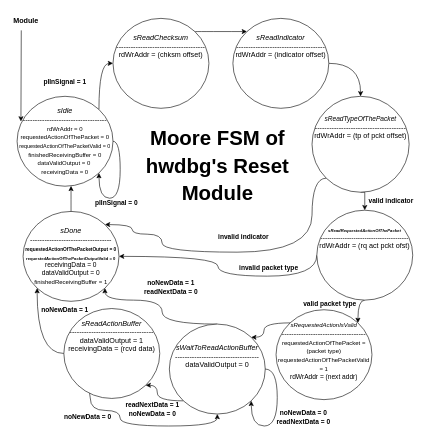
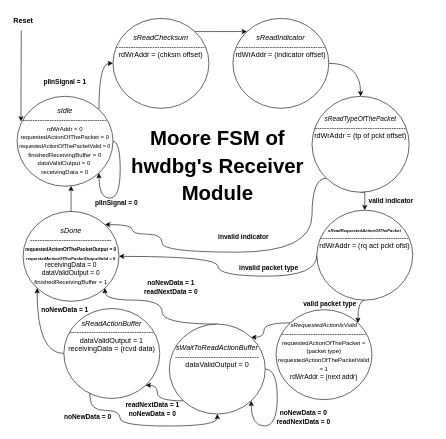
- <mxCell id="17" value="&lt;b&gt;Module&lt;/b&gt;" style="text;html=1;align=left;verticalAlign=middle;whiteSpace=wrap;rounded=0;" parent="1" vertex="1"><mxGeometry x="20" y="20" width="60" height="30" as="geometry" /></mxCell>
+ <mxCell id="17" value="&lt;b&gt;Reset&lt;/b&gt;" style="text;html=1;align=left;verticalAlign=middle;whiteSpace=wrap;rounded=0;" parent="1" vertex="1"><mxGeometry x="20" y="20" width="60" height="30" as="geometry" /></mxCell>
- <mxCell id="22" value="&lt;font style=&quot;font-size: 34px;&quot;&gt;Moore FSM of hwdbg's Reset Module&lt;/font&gt;" style="text;html=1;align=center;verticalAlign=middle;whiteSpace=wrap;rounded=0;fontStyle=1;fontSize=38;" parent="1" vertex="1"><mxGeometry x="205" y="260" width="315" height="30" as="geometry" /></mxCell>
+ <mxCell id="22" value="&lt;font style=&quot;font-size: 34px;&quot;&gt;Moore FSM of hwdbg's Receiver Module&lt;/font&gt;" style="text;html=1;align=center;verticalAlign=middle;whiteSpace=wrap;rounded=0;fontStyle=1;fontSize=38;" parent="1" vertex="1"><mxGeometry x="205" y="260" width="315" height="30" as="geometry" /></mxCell>
